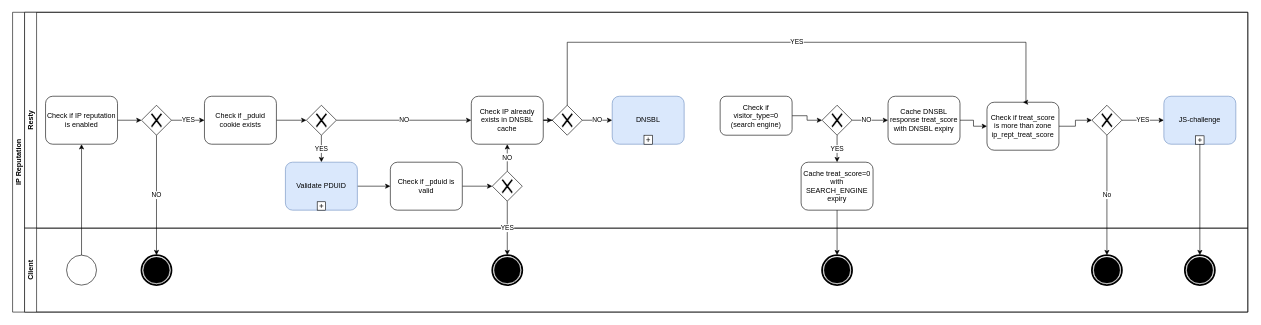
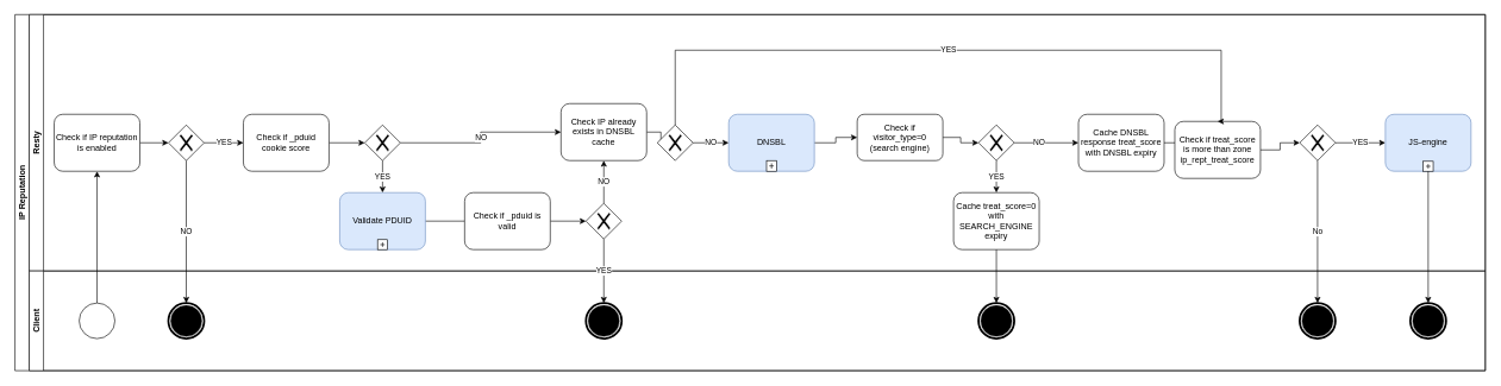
+ <mxCell id="32" style="edgeStyle=orthogonalEdgeStyle;rounded=0;orthogonalLoop=1;jettySize=auto;html=1;" parent="4" source="33" target="12" edge="1"><mxGeometry relative="1" as="geometry" /></mxCell>
- <mxCell id="27" value="Check if _pduid cookie exists" style="shape=ext;rounded=1;html=1;fontFamily=Helvetica;labelBorderColor=none;labelBackgroundColor=none;whiteSpace=wrap;" parent="4" vertex="1"><mxGeometry x="300" y="140" width="120" height="80" as="geometry" /></mxCell>
+ <mxCell id="27" value="Check if _pduid cookie score" style="shape=ext;rounded=1;html=1;fontFamily=Helvetica;labelBorderColor=none;labelBackgroundColor=none;whiteSpace=wrap;" parent="4" vertex="1"><mxGeometry x="300" y="140" width="120" height="80" as="geometry" /></mxCell>
- <mxCell id="10" value="Check IP already exists in DNSBL cache" style="shape=ext;rounded=1;html=1;fontFamily=Helvetica;labelBorderColor=none;labelBackgroundColor=none;whiteSpace=wrap;" parent="4" vertex="1"><mxGeometry x="745" y="140" width="120" height="80" as="geometry" /></mxCell>
+ <mxCell id="10" value="Check IP already exists in DNSBL cache" style="shape=ext;rounded=1;html=1;fontFamily=Helvetica;labelBorderColor=none;labelBackgroundColor=none;whiteSpace=wrap;" parent="4" vertex="1"><mxGeometry x="745" y="125" width="120" height="80" as="geometry" /></mxCell>
- <mxCell id="14" value="Cache DNSBL response treat_score with DNSBL expiry" style="shape=ext;rounded=1;html=1;fontFamily=Helvetica;labelBorderColor=none;labelBackgroundColor=none;whiteSpace=wrap;" parent="4" vertex="1"><mxGeometry x="1440" y="140" width="120" height="80" as="geometry" /></mxCell>
+ <mxCell id="14" value="Cache DNSBL response treat_score with DNSBL expiry" style="shape=ext;rounded=1;html=1;fontFamily=Helvetica;labelBorderColor=none;labelBackgroundColor=none;whiteSpace=wrap;" parent="4" vertex="1"><mxGeometry x="1470" y="140" width="120" height="80" as="geometry" /></mxCell>
- <mxCell id="35" value="JS-challenge" style="html=1;whiteSpace=wrap;rounded=1;dropTarget=0;fillColor=#dae8fc;strokeColor=#6c8ebf;" parent="4" vertex="1"><mxGeometry x="1900" y="140" width="120" height="80" as="geometry" /></mxCell>
+ <mxCell id="35" value="JS-engine" style="html=1;whiteSpace=wrap;rounded=1;dropTarget=0;fillColor=#dae8fc;strokeColor=#6c8ebf;" parent="4" vertex="1"><mxGeometry x="1900" y="140" width="120" height="80" as="geometry" /></mxCell>
- <mxCell id="37" style="edgeStyle=orthogonalEdgeStyle;rounded=0;orthogonalLoop=1;jettySize=auto;html=1;" edge="1" parent="4" source="38" target="41"><mxGeometry relative="1" as="geometry" /></mxCell>
+ <mxCell id="37" style="edgeStyle=orthogonalEdgeStyle;rounded=0;orthogonalLoop=1;jettySize=auto;html=1;endArrow=none;" edge="1" parent="4" source="38" target="41"><mxGeometry relative="1" as="geometry" /></mxCell>
